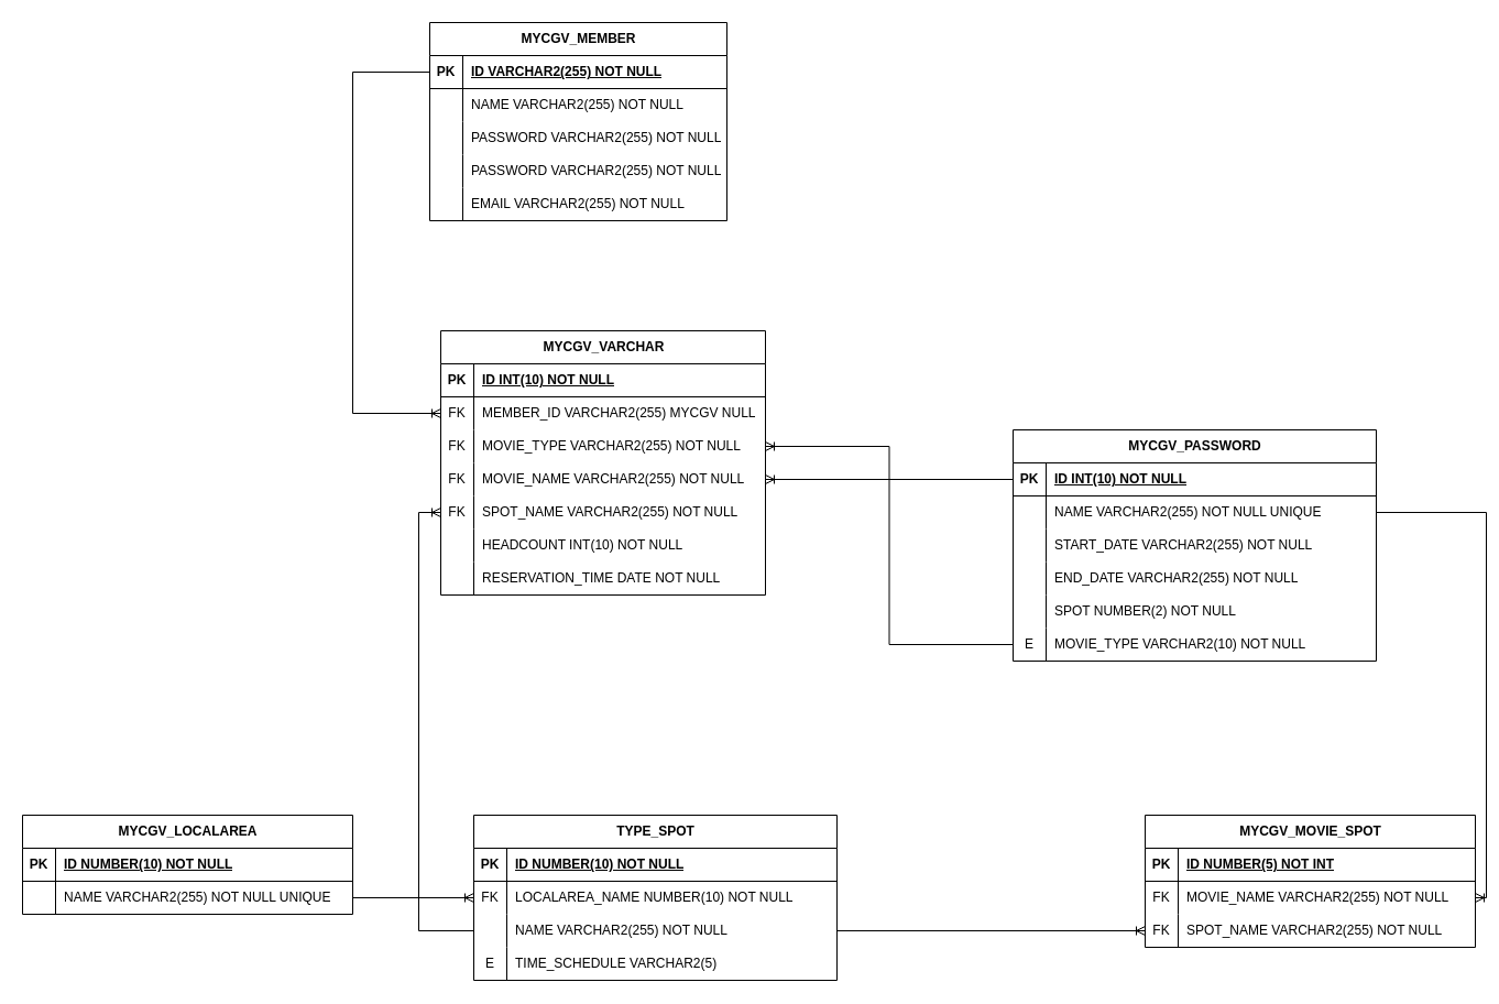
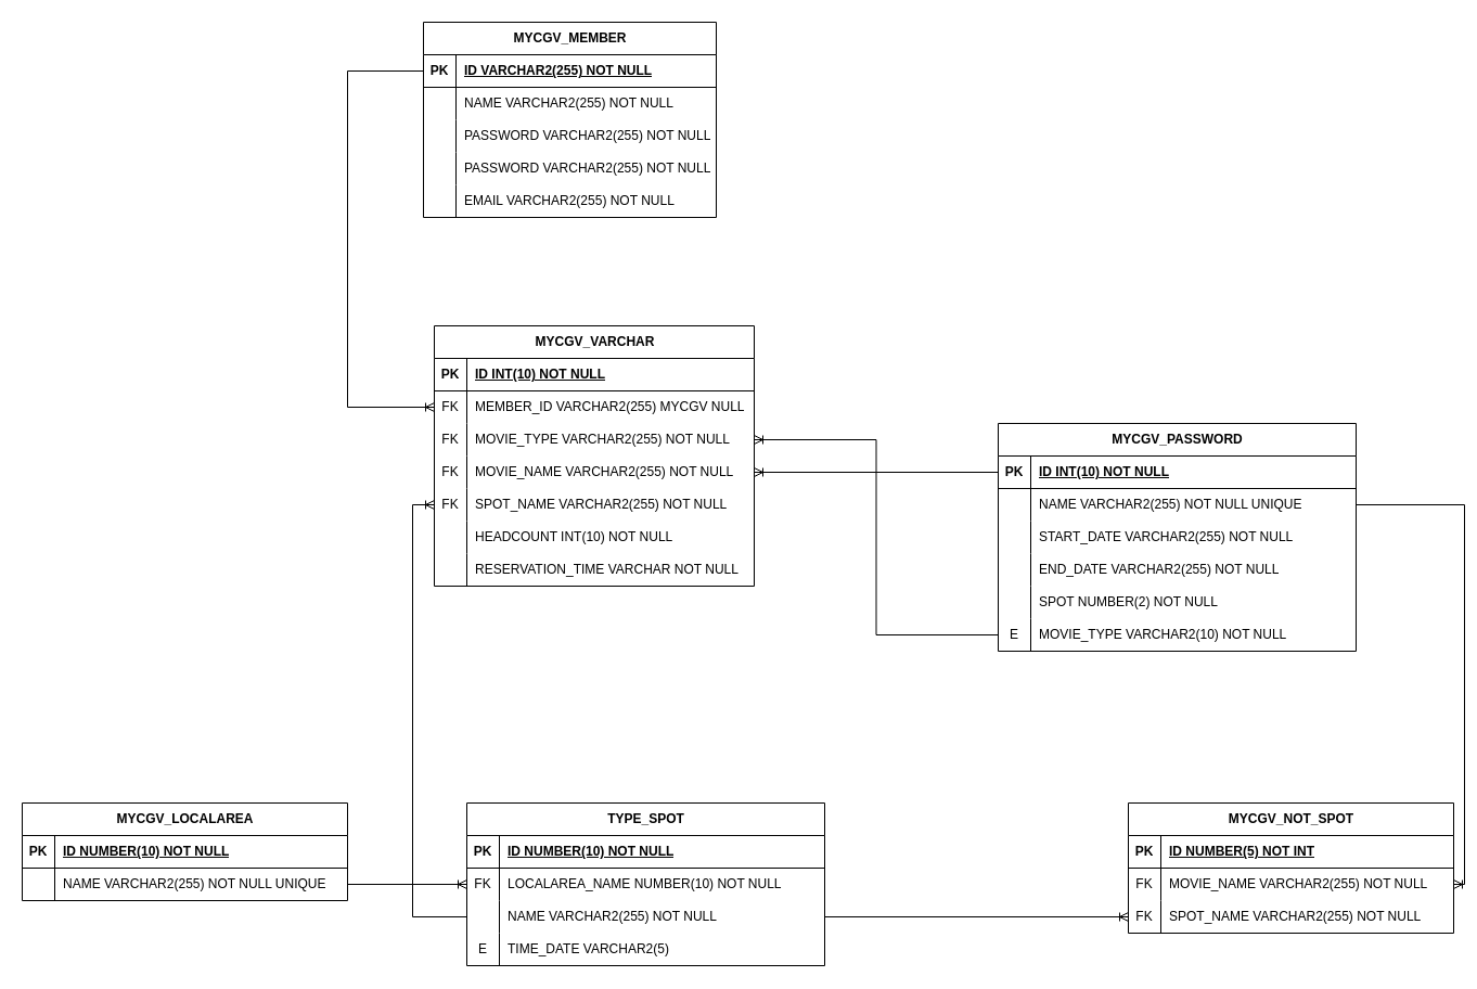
- <mxCell id="91" value="RESERVATION_TIME DATE NOT NULL" style="shape=partialRectangle;connectable=0;fillColor=none;top=0;left=0;bottom=0;right=0;align=left;spacingLeft=6;overflow=hidden;whiteSpace=wrap;html=1;" parent="89" vertex="1"><mxGeometry x="30" width="265" height="30" as="geometry"><mxRectangle width="265" height="30" as="alternateBounds" /></mxGeometry></mxCell>
+ <mxCell id="91" value="RESERVATION_TIME VARCHAR NOT NULL" style="shape=partialRectangle;connectable=0;fillColor=none;top=0;left=0;bottom=0;right=0;align=left;spacingLeft=6;overflow=hidden;whiteSpace=wrap;html=1;" parent="89" vertex="1"><mxGeometry x="30" width="265" height="30" as="geometry"><mxRectangle width="265" height="30" as="alternateBounds" /></mxGeometry></mxCell>
- <mxCell id="42" value="MYCGV_MOVIE_SPOT" style="shape=table;startSize=30;container=1;collapsible=1;childLayout=tableLayout;fixedRows=1;rowLines=0;fontStyle=1;align=center;resizeLast=1;html=1;" parent="1" vertex="1"><mxGeometry x="1040" y="740" width="300" height="120" as="geometry" /></mxCell>
+ <mxCell id="42" value="MYCGV_NOT_SPOT" style="shape=table;startSize=30;container=1;collapsible=1;childLayout=tableLayout;fixedRows=1;rowLines=0;fontStyle=1;align=center;resizeLast=1;html=1;" parent="1" vertex="1"><mxGeometry x="1040" y="740" width="300" height="120" as="geometry" /></mxCell>
- <mxCell id="40" value="TIME_SCHEDULE VARCHAR2(5)" style="shape=partialRectangle;connectable=0;fillColor=none;top=0;left=0;bottom=0;right=0;align=left;spacingLeft=6;overflow=hidden;whiteSpace=wrap;html=1;" parent="38" vertex="1"><mxGeometry x="30" width="300" height="30" as="geometry"><mxRectangle width="300" height="30" as="alternateBounds" /></mxGeometry></mxCell>
+ <mxCell id="40" value="TIME_DATE VARCHAR2(5)" style="shape=partialRectangle;connectable=0;fillColor=none;top=0;left=0;bottom=0;right=0;align=left;spacingLeft=6;overflow=hidden;whiteSpace=wrap;html=1;" parent="38" vertex="1"><mxGeometry x="30" width="300" height="30" as="geometry"><mxRectangle width="300" height="30" as="alternateBounds" /></mxGeometry></mxCell>
